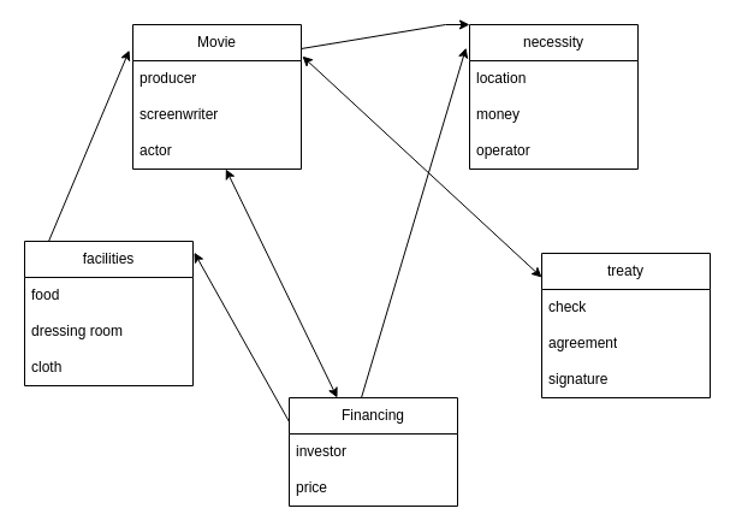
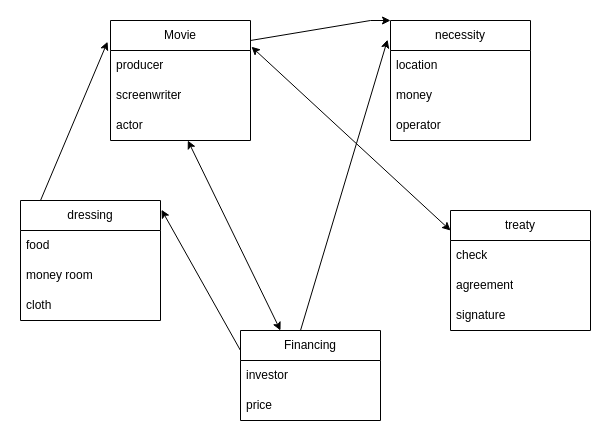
- <mxCell id="17" value="facilities" style="swimlane;fontStyle=0;childLayout=stackLayout;horizontal=1;startSize=30;horizontalStack=0;resizeParent=1;resizeParentMax=0;resizeLast=0;collapsible=1;marginBottom=0;whiteSpace=wrap;html=1;" vertex="1" parent="1"><mxGeometry x="20" y="200" width="140" height="120" as="geometry" /></mxCell>
+ <mxCell id="17" value="dressing" style="swimlane;fontStyle=0;childLayout=stackLayout;horizontal=1;startSize=30;horizontalStack=0;resizeParent=1;resizeParentMax=0;resizeLast=0;collapsible=1;marginBottom=0;whiteSpace=wrap;html=1;" vertex="1" parent="1"><mxGeometry x="20" y="200" width="140" height="120" as="geometry" /></mxCell>
- <mxCell id="19" value="dressing room" style="text;strokeColor=none;fillColor=none;align=left;verticalAlign=middle;spacingLeft=4;spacingRight=4;overflow=hidden;points=[[0,0.5],[1,0.5]];portConstraint=eastwest;rotatable=0;whiteSpace=wrap;html=1;" vertex="1" parent="17"><mxGeometry y="60" width="140" height="30" as="geometry" /></mxCell>
+ <mxCell id="19" value="money room" style="text;strokeColor=none;fillColor=none;align=left;verticalAlign=middle;spacingLeft=4;spacingRight=4;overflow=hidden;points=[[0,0.5],[1,0.5]];portConstraint=eastwest;rotatable=0;whiteSpace=wrap;html=1;" vertex="1" parent="17"><mxGeometry y="60" width="140" height="30" as="geometry" /></mxCell>
